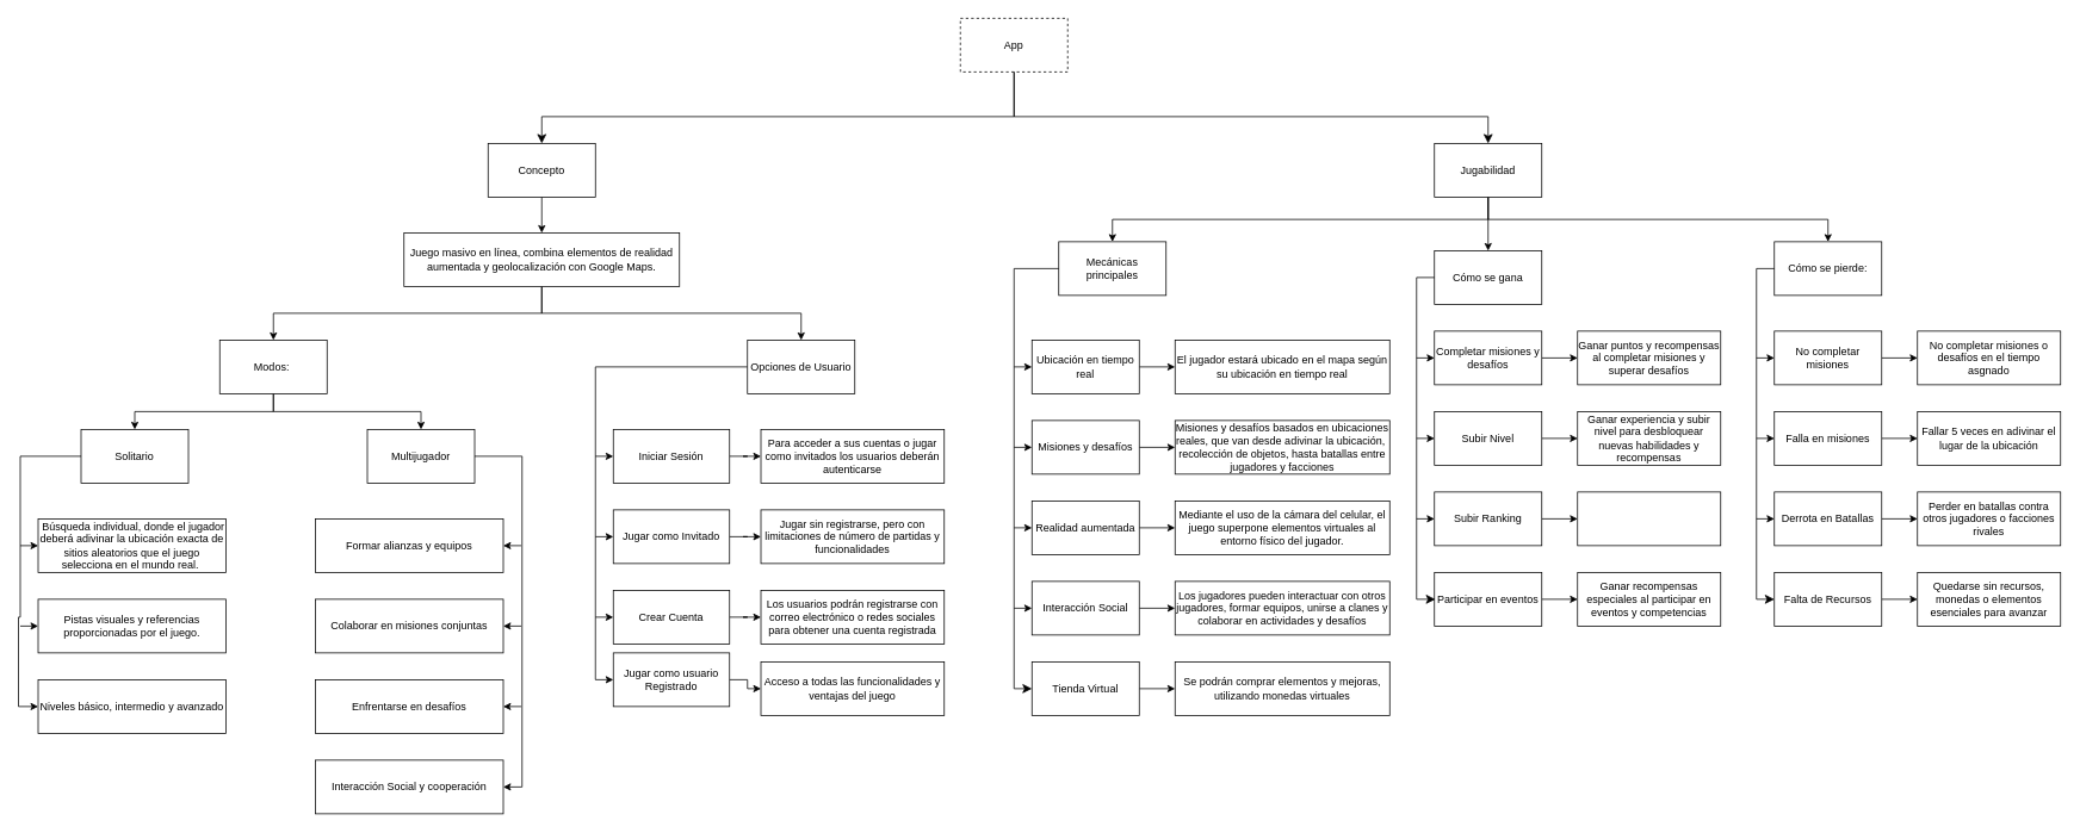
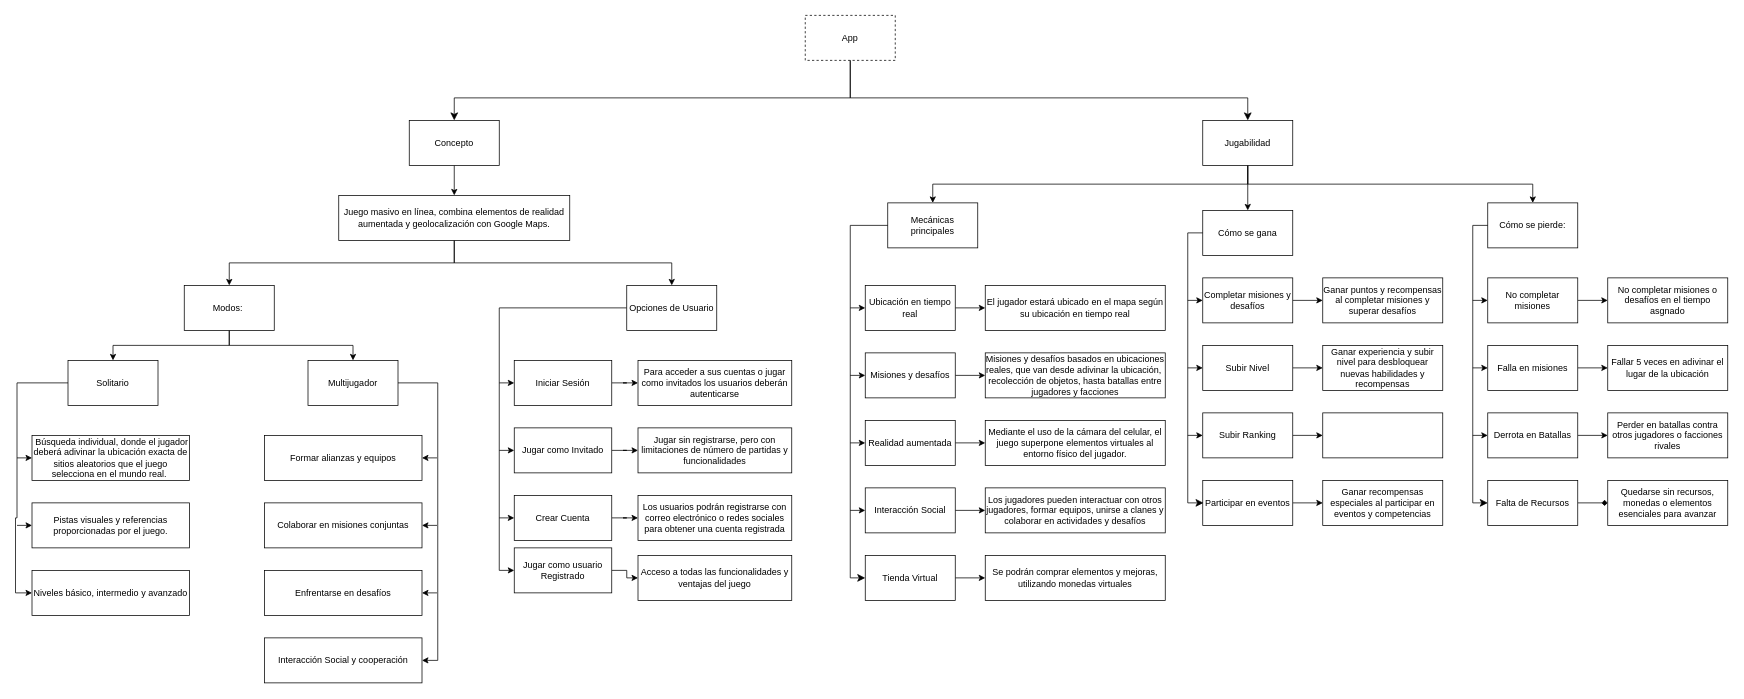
- <mxCell id="95" value="" style="edgeStyle=orthogonalEdgeStyle;rounded=0;orthogonalLoop=1;jettySize=auto;html=1;" parent="1" source="96" target="103" edge="1"><mxGeometry relative="1" as="geometry" /></mxCell>
+ <mxCell id="95" value="" style="edgeStyle=orthogonalEdgeStyle;rounded=0;orthogonalLoop=1;jettySize=auto;html=1;endArrow=diamond;" parent="1" source="96" target="103" edge="1"><mxGeometry relative="1" as="geometry" /></mxCell>
